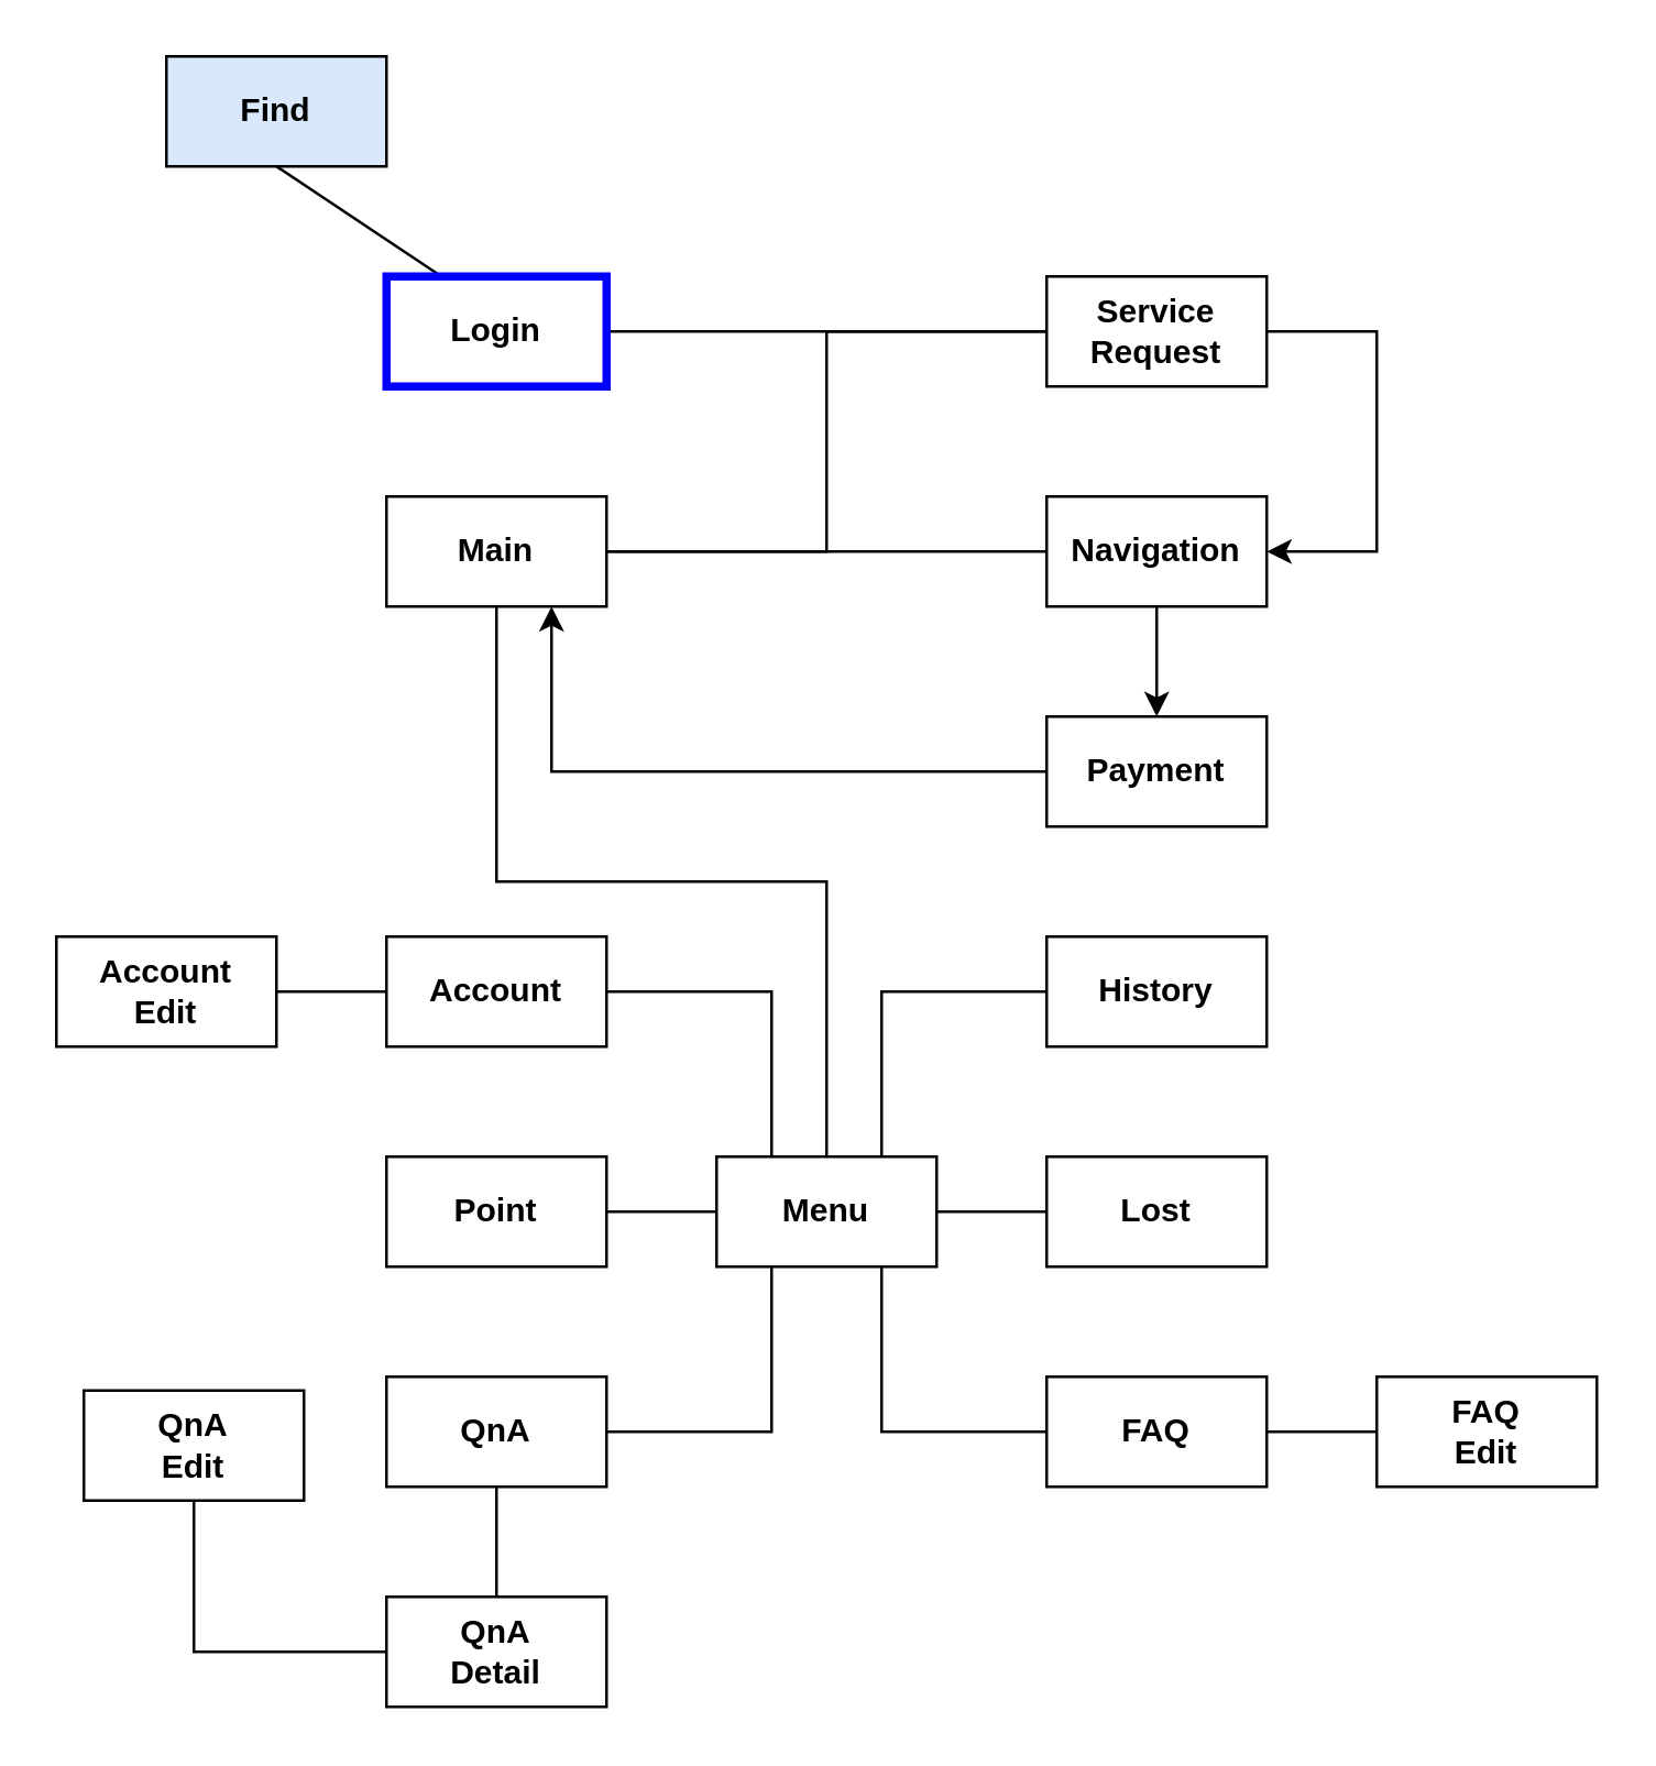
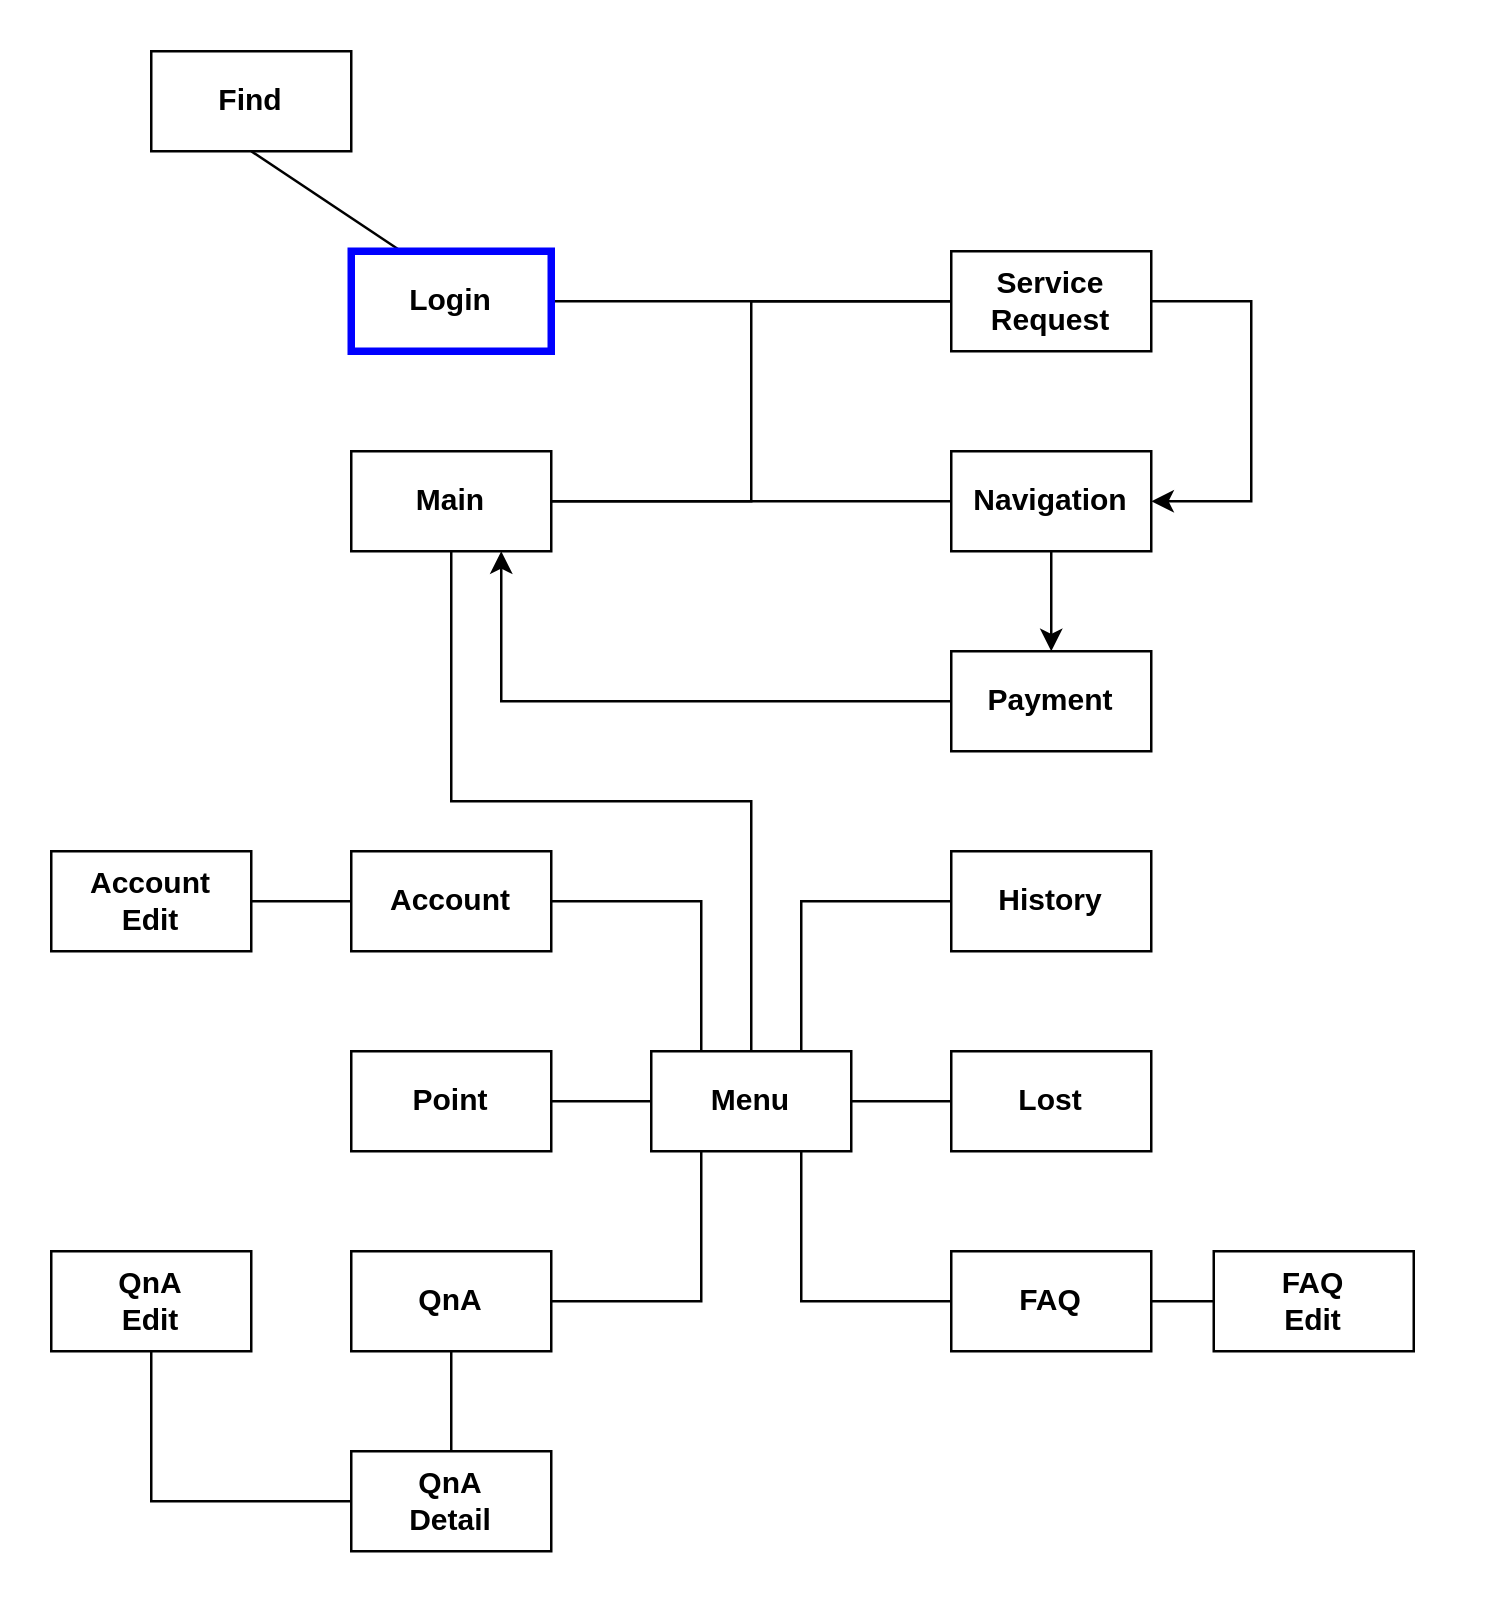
- <mxCell id="8" value="&lt;b&gt;Find&lt;br&gt;&lt;/b&gt;" style="rounded=0;whiteSpace=wrap;html=1;fillColor=#dae8fc;" parent="1" vertex="1"><mxGeometry x="60" y="20" width="80" height="40" as="geometry" /></mxCell>
+ <mxCell id="8" value="&lt;b&gt;Find&lt;br&gt;&lt;/b&gt;" style="rounded=0;whiteSpace=wrap;html=1;" parent="1" vertex="1"><mxGeometry x="60" y="20" width="80" height="40" as="geometry" /></mxCell>
- <mxCell id="31" value="&lt;b&gt;FAQ&lt;br&gt;Edit&lt;br&gt;&lt;/b&gt;" style="rounded=0;whiteSpace=wrap;html=1;" parent="1" vertex="1"><mxGeometry x="500" y="500" width="80" height="40" as="geometry" /></mxCell>
+ <mxCell id="31" value="&lt;b&gt;FAQ&lt;br&gt;Edit&lt;br&gt;&lt;/b&gt;" style="rounded=0;whiteSpace=wrap;html=1;" parent="1" vertex="1"><mxGeometry x="485" y="500" width="80" height="40" as="geometry" /></mxCell>
- <mxCell id="30" value="&lt;b&gt;QnA&lt;br&gt;Edit&lt;br&gt;&lt;/b&gt;" style="rounded=0;whiteSpace=wrap;html=1;" parent="1" vertex="1"><mxGeometry x="30" y="505" width="80" height="40" as="geometry" /></mxCell>
+ <mxCell id="30" value="&lt;b&gt;QnA&lt;br&gt;Edit&lt;br&gt;&lt;/b&gt;" style="rounded=0;whiteSpace=wrap;html=1;" parent="1" vertex="1"><mxGeometry x="20" y="500" width="80" height="40" as="geometry" /></mxCell>
